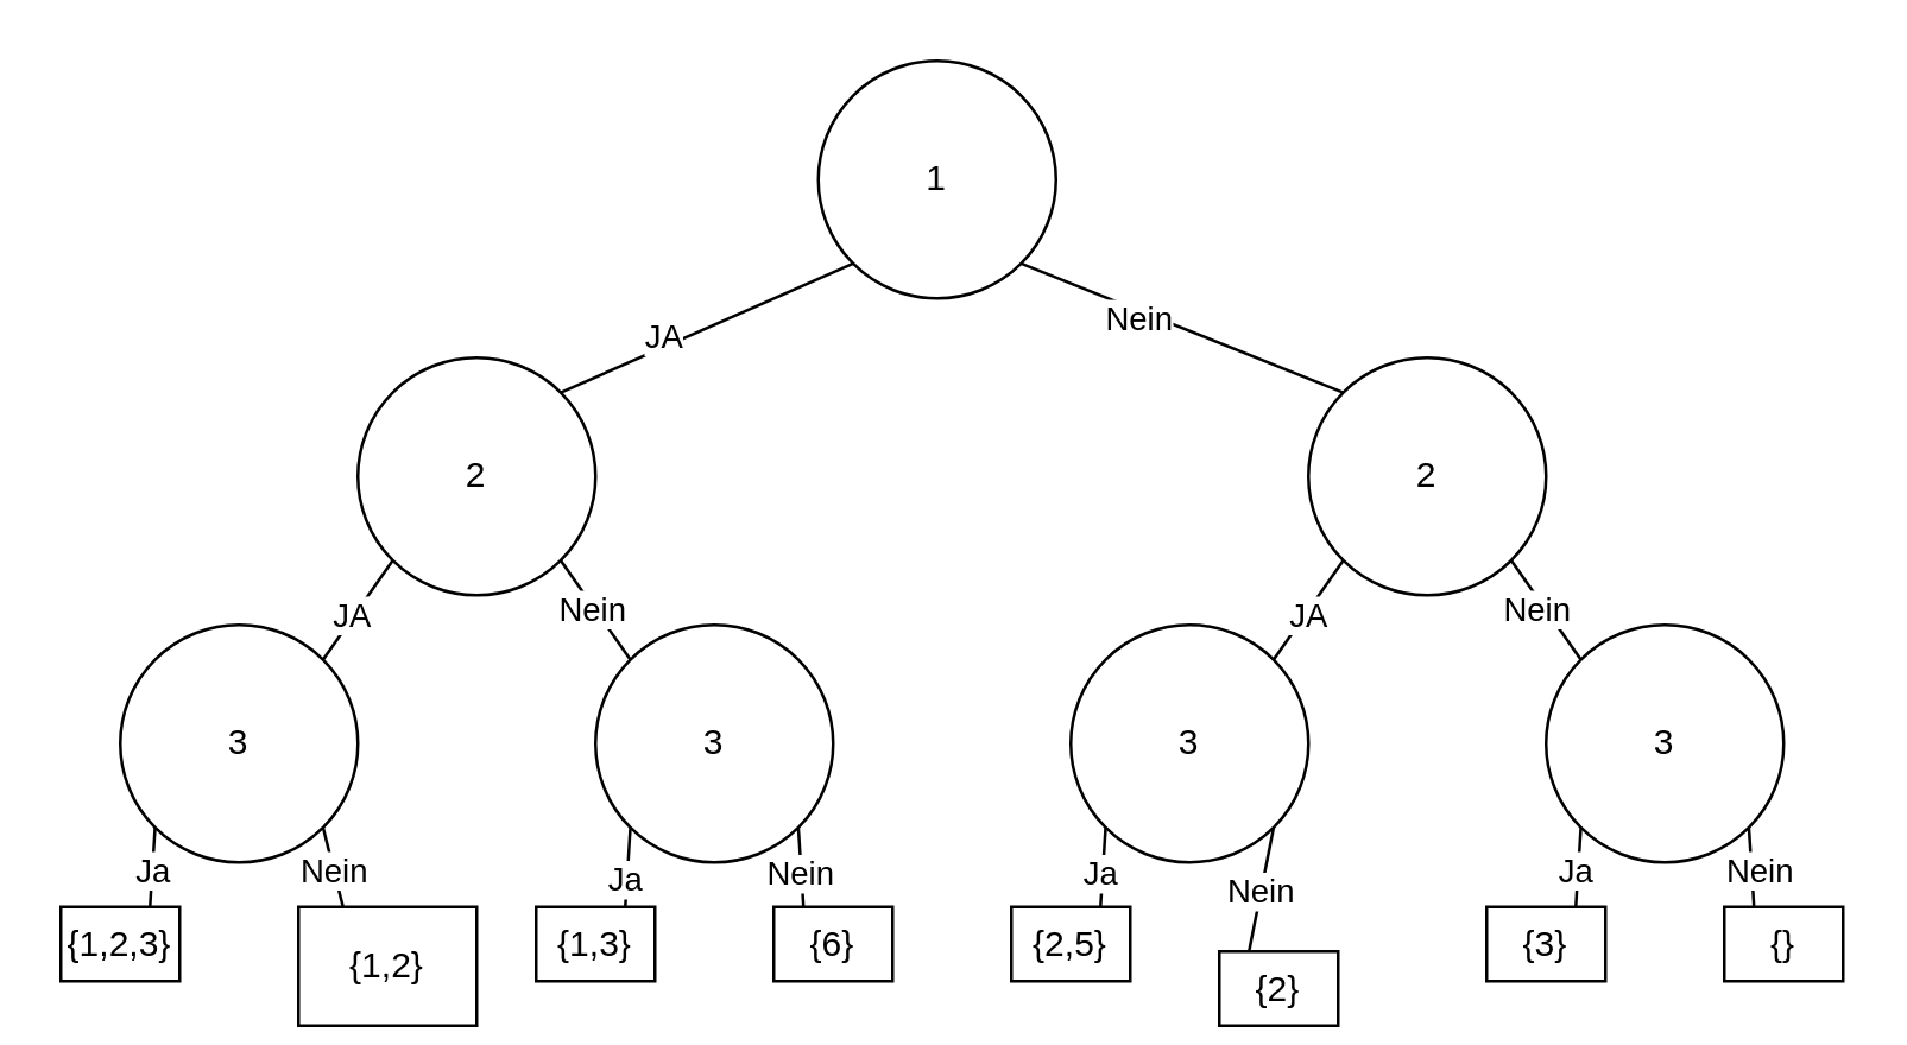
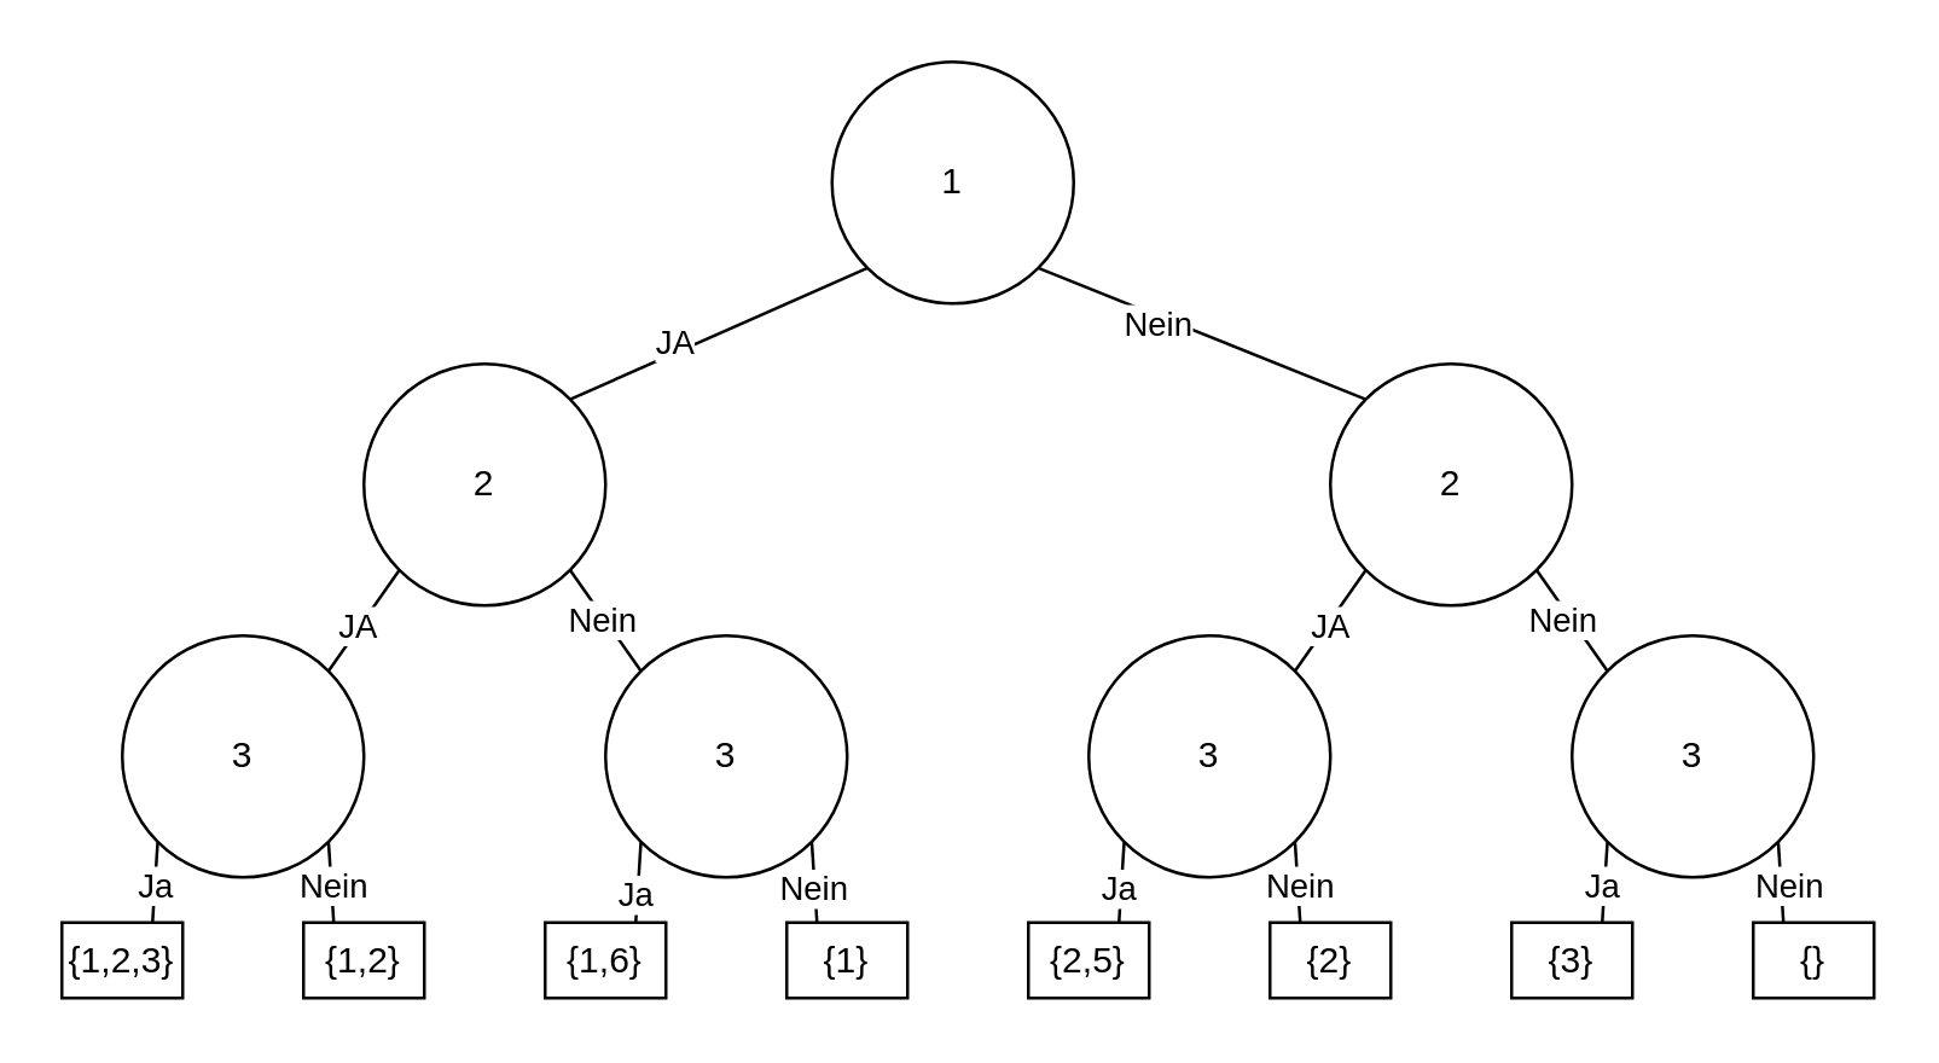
- <mxCell id="38" value="{1,3}" style="rounded=0;whiteSpace=wrap;html=1;" vertex="1" parent="1"><mxGeometry x="180" y="305" width="40" height="25" as="geometry" /></mxCell>
+ <mxCell id="38" value="{1,6}" style="rounded=0;whiteSpace=wrap;html=1;" vertex="1" parent="1"><mxGeometry x="180" y="305" width="40" height="25" as="geometry" /></mxCell>
- <mxCell id="39" value="{6}" style="rounded=0;whiteSpace=wrap;html=1;" vertex="1" parent="1"><mxGeometry x="260" y="305" width="40" height="25" as="geometry" /></mxCell>
+ <mxCell id="39" value="{1}" style="rounded=0;whiteSpace=wrap;html=1;" vertex="1" parent="1"><mxGeometry x="260" y="305" width="40" height="25" as="geometry" /></mxCell>
- <mxCell id="44" value="{1,2}" style="rounded=0;whiteSpace=wrap;html=1;" vertex="1" parent="1"><mxGeometry x="100" y="305" width="60" height="40" as="geometry" /></mxCell>
+ <mxCell id="44" value="{1,2}" style="rounded=0;whiteSpace=wrap;html=1;" vertex="1" parent="1"><mxGeometry x="100" y="305" width="40" height="25" as="geometry" /></mxCell>
- <mxCell id="41" value="{2}" style="rounded=0;whiteSpace=wrap;html=1;" vertex="1" parent="1"><mxGeometry x="410" y="320" width="40" height="25" as="geometry" /></mxCell>
+ <mxCell id="41" value="{2}" style="rounded=0;whiteSpace=wrap;html=1;" vertex="1" parent="1"><mxGeometry x="420" y="305" width="40" height="25" as="geometry" /></mxCell>
